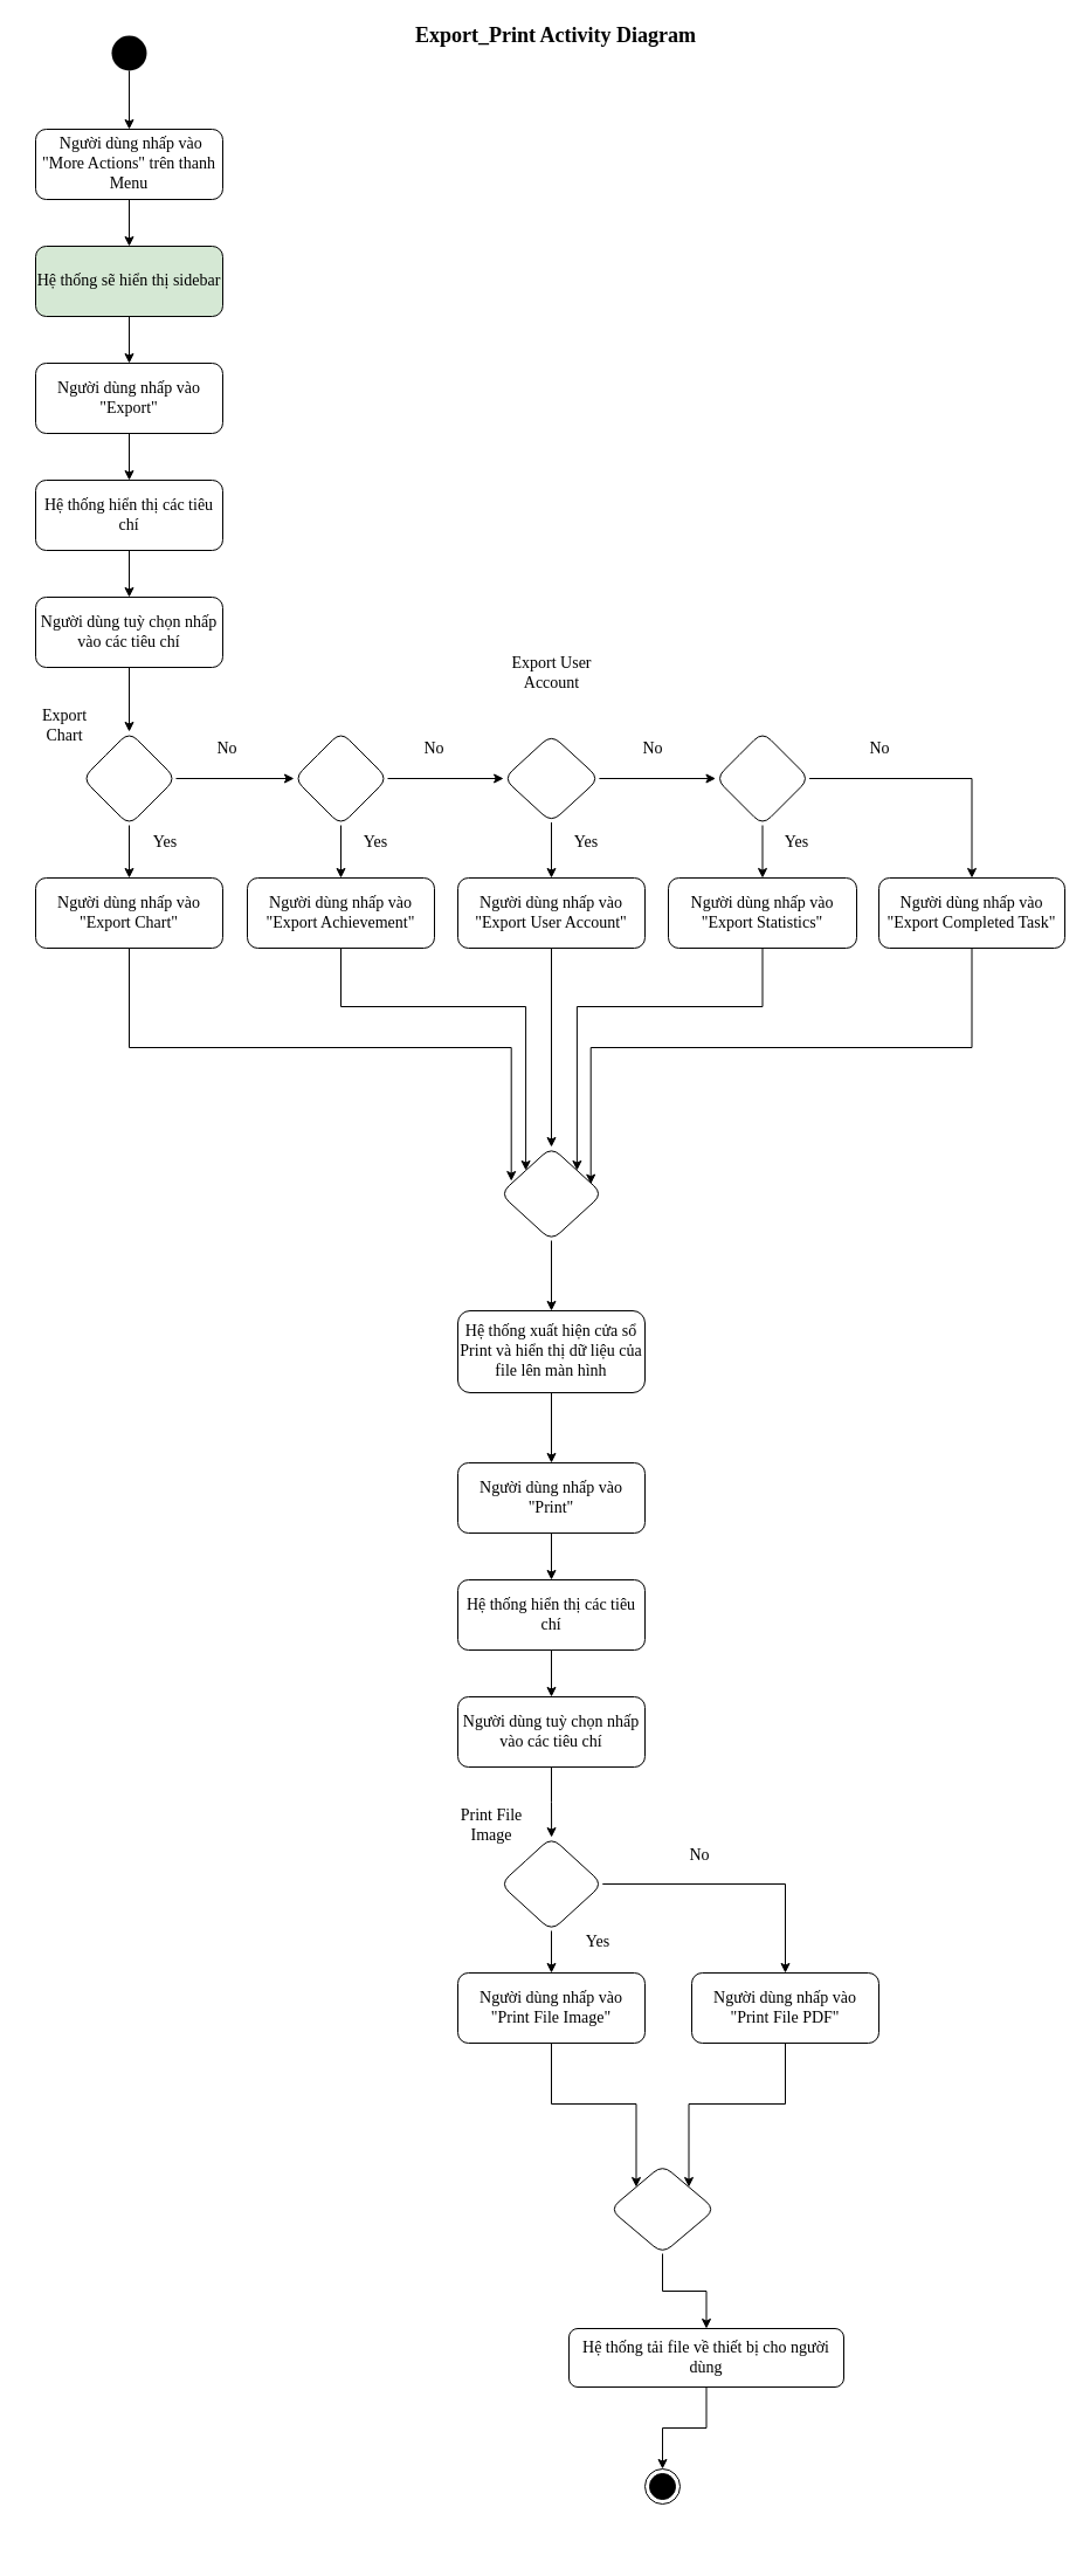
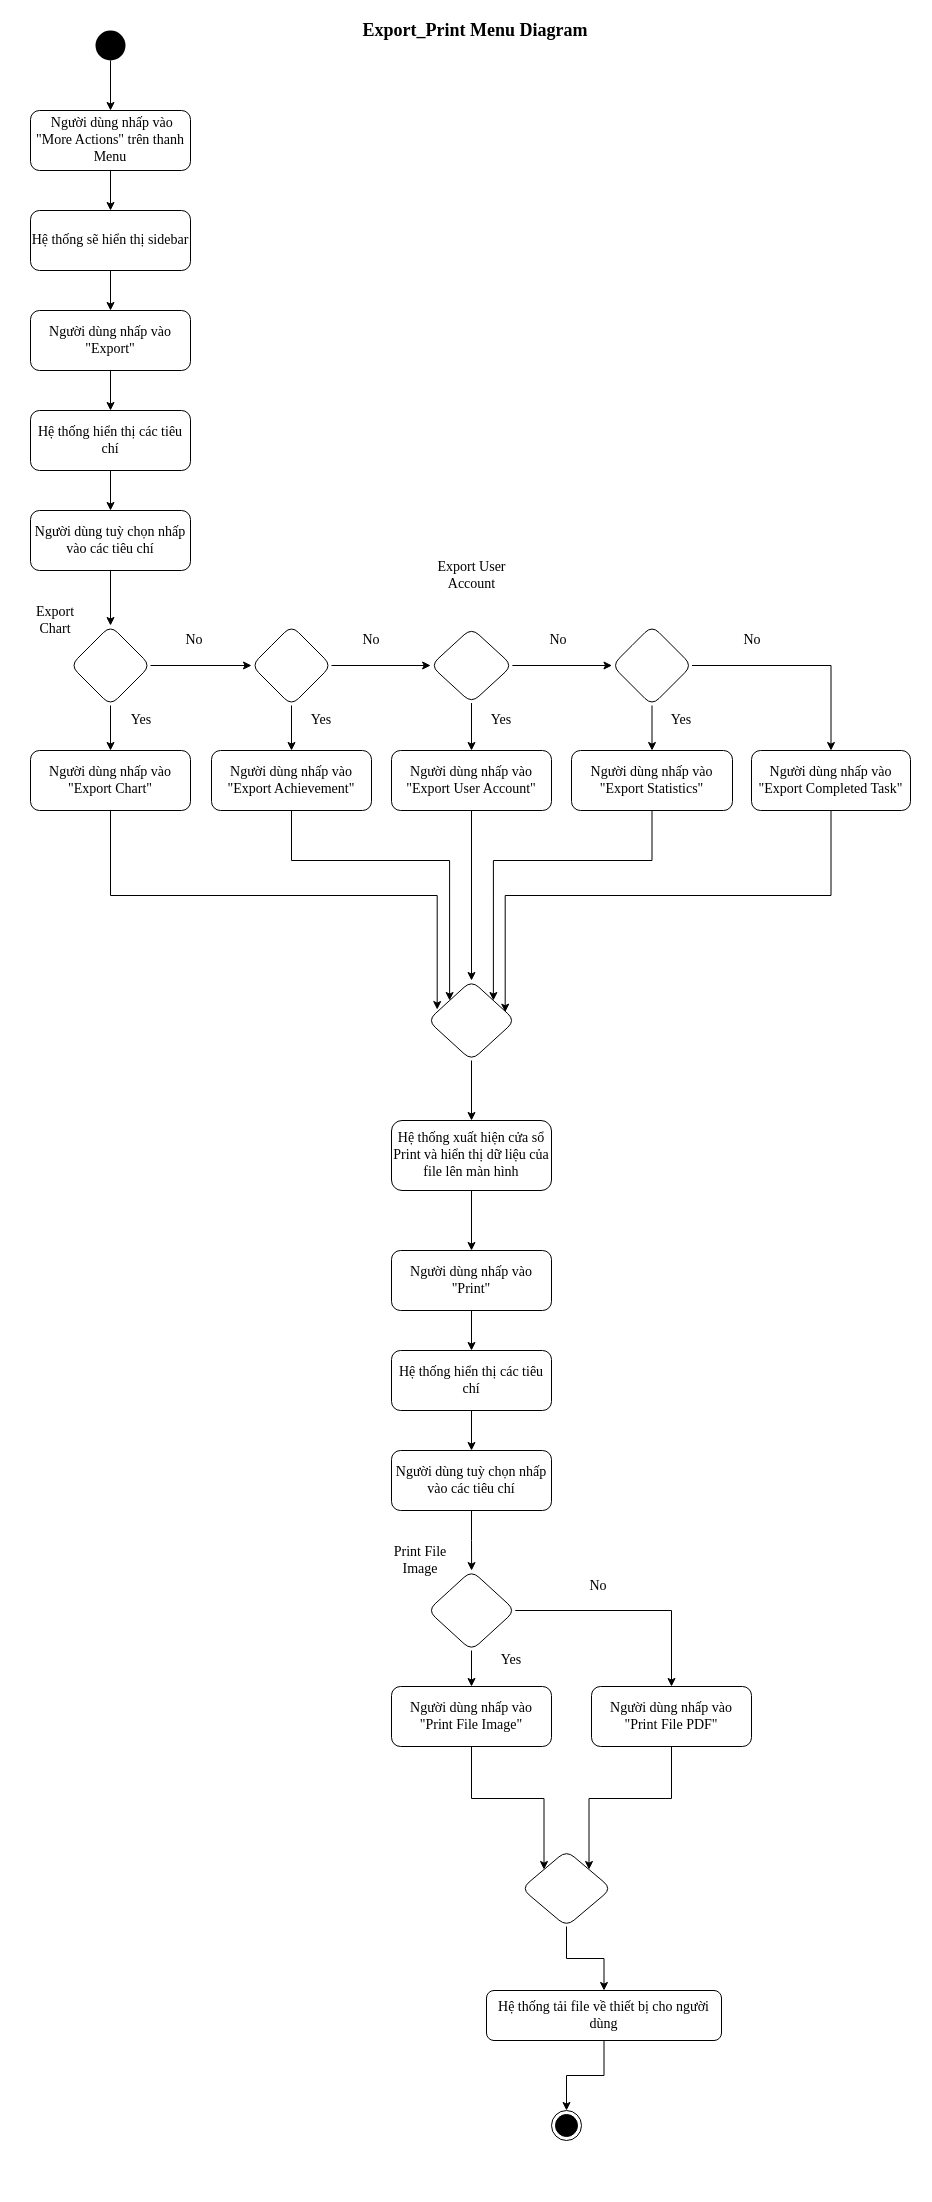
- <mxCell id="10" value="&lt;b&gt;&lt;font style=&quot;font-size: 18px&quot;&gt;Export_Print Activity Diagram&lt;/font&gt;&lt;/b&gt;" style="text;html=1;strokeColor=none;fillColor=none;align=center;verticalAlign=middle;whiteSpace=wrap;rounded=0;fontFamily=Verdana;fontSize=14;" parent="1" vertex="1"><mxGeometry x="200" y="20" width="550" height="20" as="geometry" /></mxCell>
+ <mxCell id="10" value="&lt;b&gt;&lt;font style=&quot;font-size: 18px&quot;&gt;Export_Print Menu Diagram&lt;/font&gt;&lt;/b&gt;" style="text;html=1;strokeColor=none;fillColor=none;align=center;verticalAlign=middle;whiteSpace=wrap;rounded=0;fontFamily=Verdana;fontSize=14;" parent="1" vertex="1"><mxGeometry x="200" y="20" width="550" height="20" as="geometry" /></mxCell>
- <mxCell id="7" value="Hệ thống sẽ hiển thị sidebar" style="rounded=1;whiteSpace=wrap;html=1;fontFamily=Verdana;fontSize=14;fillColor=#d5e8d4;" parent="1" vertex="1"><mxGeometry x="30" y="210" width="160" height="60" as="geometry" /></mxCell>
+ <mxCell id="7" value="Hệ thống sẽ hiển thị sidebar" style="rounded=1;whiteSpace=wrap;html=1;fontFamily=Verdana;fontSize=14;" parent="1" vertex="1"><mxGeometry x="30" y="210" width="160" height="60" as="geometry" /></mxCell>
